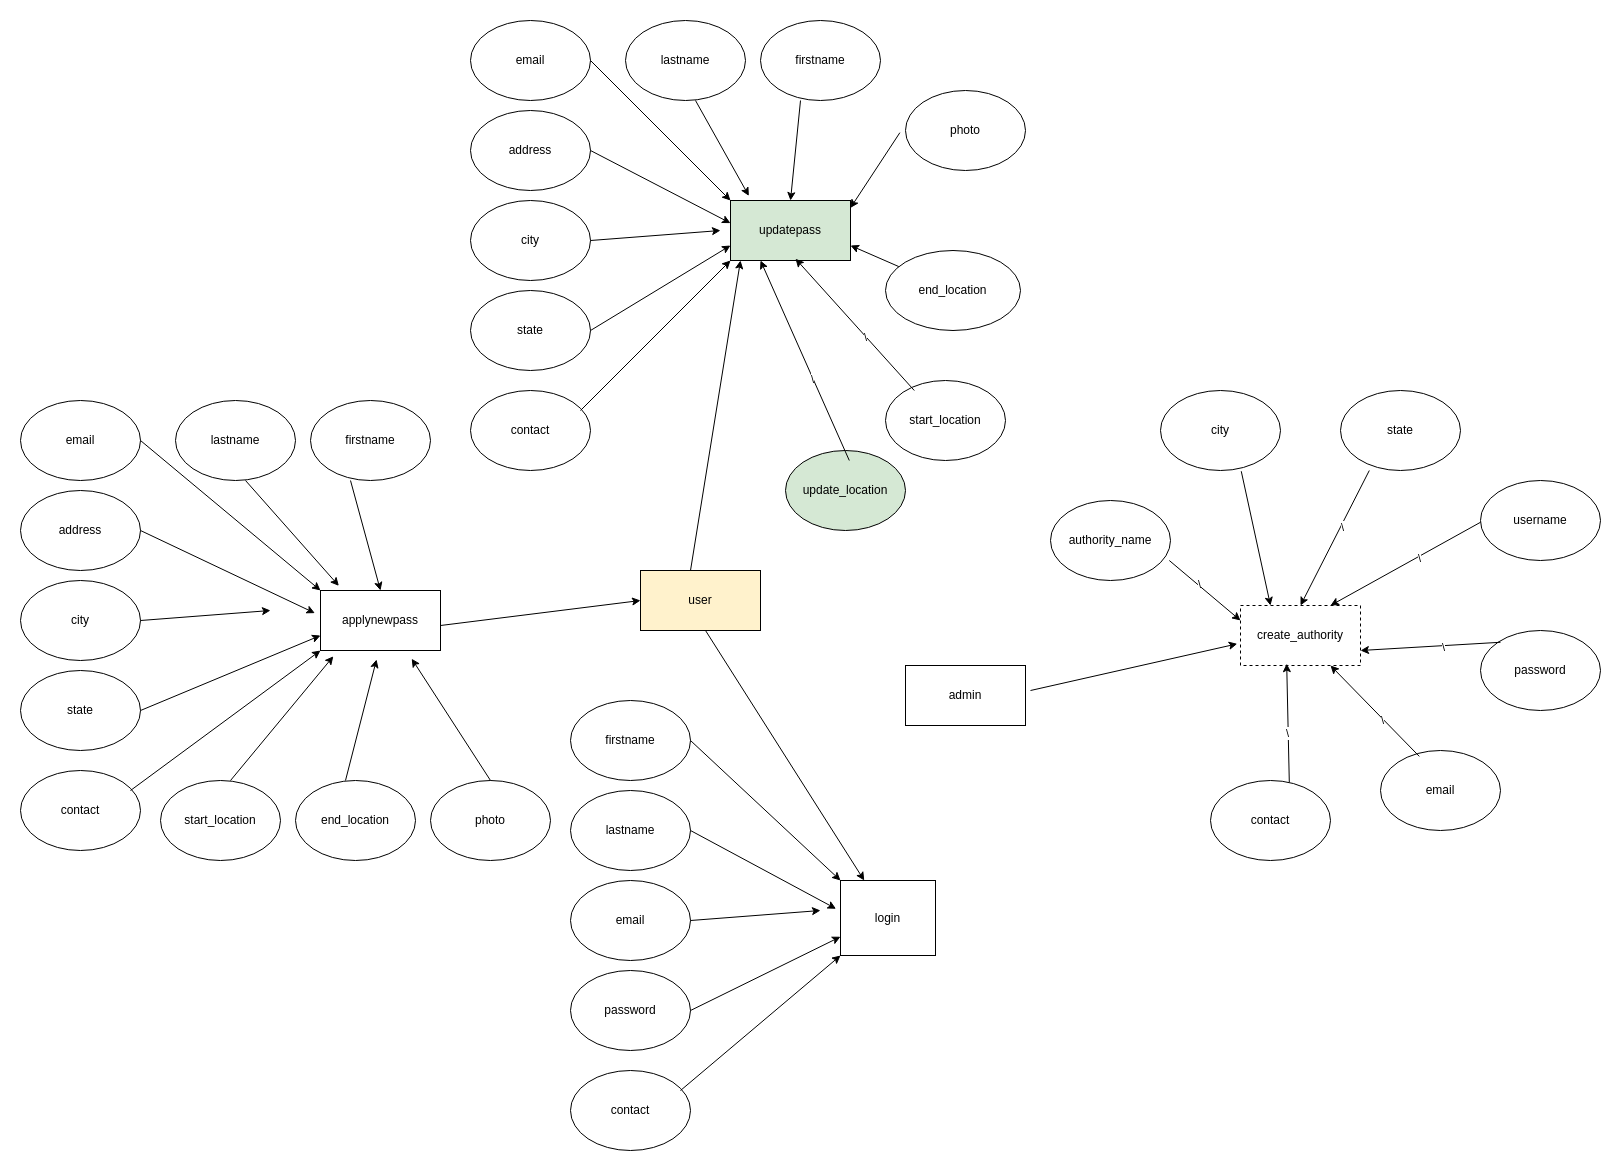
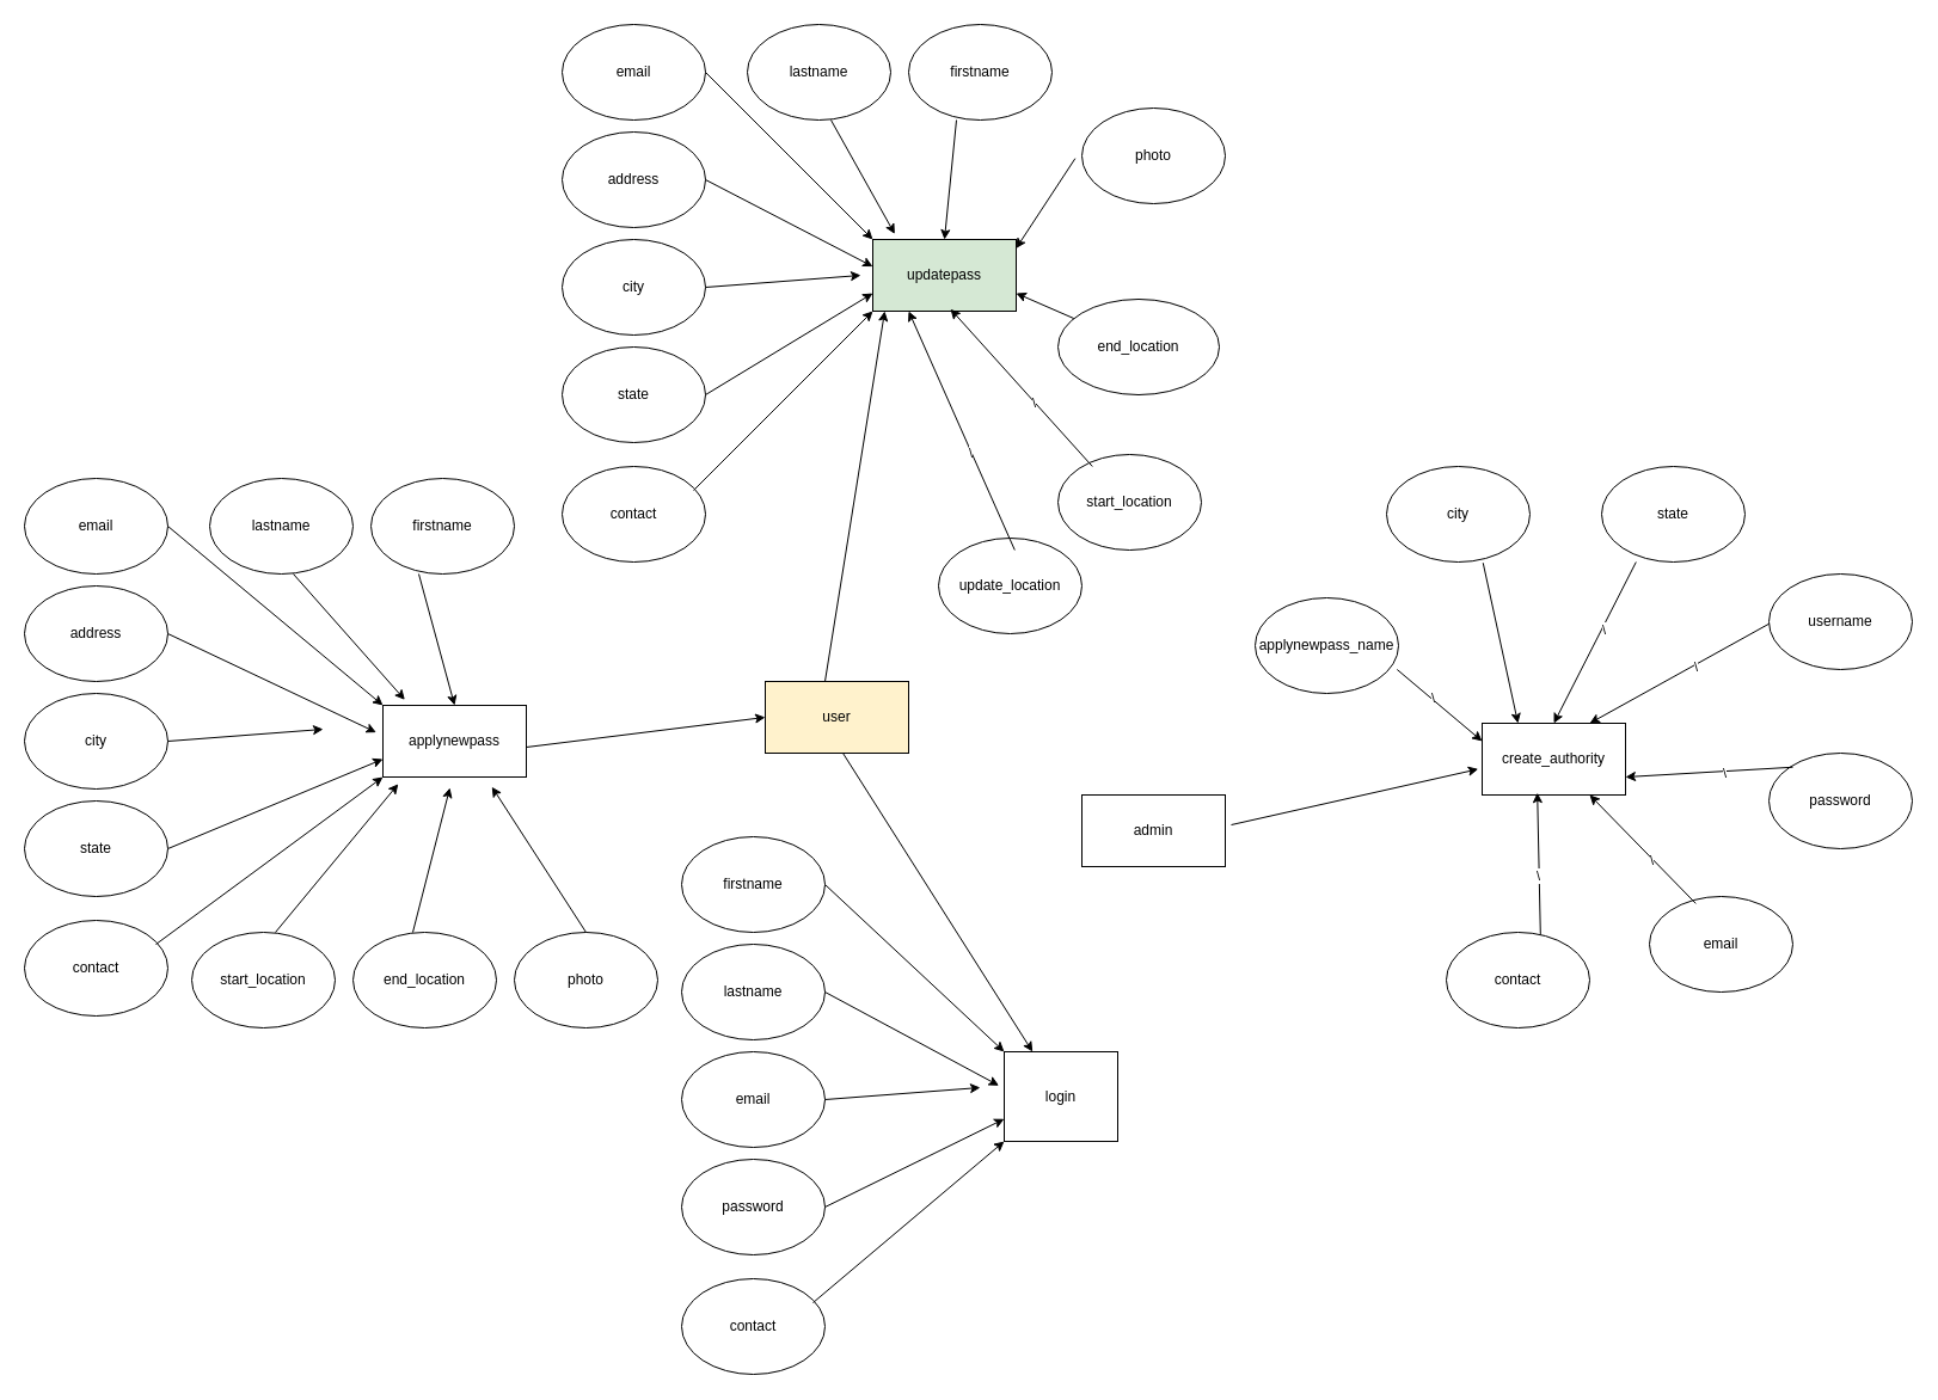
- <mxCell id="57" value="update_location" style="ellipse;whiteSpace=wrap;html=1;fillColor=#d5e8d4;" parent="1" vertex="1"><mxGeometry x="785" y="450" width="120" height="80" as="geometry" /></mxCell>
+ <mxCell id="57" value="update_location" style="ellipse;whiteSpace=wrap;html=1;" parent="1" vertex="1"><mxGeometry x="785" y="450" width="120" height="80" as="geometry" /></mxCell>
- <mxCell id="62" value="authority_name" style="ellipse;whiteSpace=wrap;html=1;" parent="1" vertex="1"><mxGeometry x="1050" y="500" width="120" height="80" as="geometry" /></mxCell>
+ <mxCell id="62" value="applynewpass_name" style="ellipse;whiteSpace=wrap;html=1;" parent="1" vertex="1"><mxGeometry x="1050" y="500" width="120" height="80" as="geometry" /></mxCell>
- <mxCell id="61" value="create_authority" style="rounded=0;whiteSpace=wrap;html=1;dashed=1;" parent="1" vertex="1"><mxGeometry x="1240" y="605" width="120" height="60" as="geometry" /></mxCell>
+ <mxCell id="61" value="create_authority" style="rounded=0;whiteSpace=wrap;html=1;" parent="1" vertex="1"><mxGeometry x="1240" y="605" width="120" height="60" as="geometry" /></mxCell>
